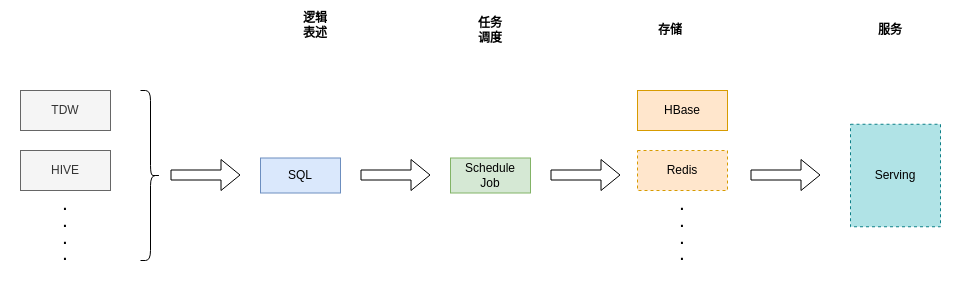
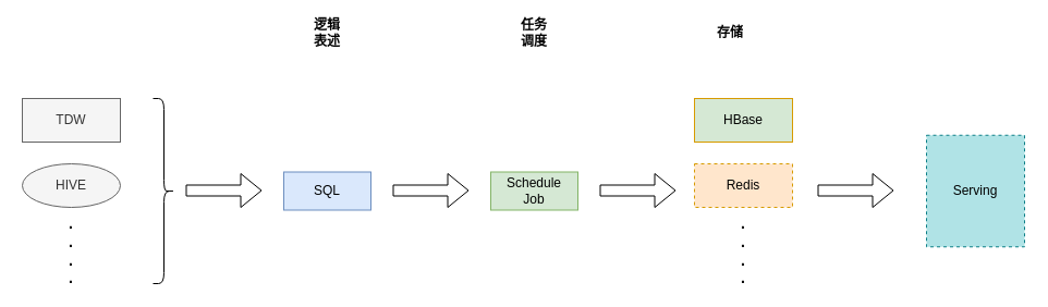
- <mxCell id="16" value="逻辑&lt;br&gt;表述" style="text;html=1;strokeColor=none;fillColor=none;align=center;verticalAlign=middle;whiteSpace=wrap;rounded=0;fontStyle=1" vertex="1" parent="1"><mxGeometry x="295" y="15" width="40" height="20" as="geometry" /></mxCell>
+ <mxCell id="16" value="逻辑&lt;br&gt;表述" style="text;html=1;strokeColor=none;fillColor=none;align=center;verticalAlign=middle;whiteSpace=wrap;rounded=0;fontStyle=1" vertex="1" parent="1"><mxGeometry x="280" y="20" width="40" height="20" as="geometry" /></mxCell>
- <mxCell id="19" value="服务" style="text;html=1;strokeColor=none;fillColor=none;align=center;verticalAlign=middle;whiteSpace=wrap;rounded=0;fontStyle=1" vertex="1" parent="1"><mxGeometry x="870" y="20" width="40" height="20" as="geometry" /></mxCell>
- <mxCell id="11" value="HBase" style="rounded=0;whiteSpace=wrap;html=1;fillColor=#ffe6cc;strokeColor=#d79b00;" vertex="1" parent="1"><mxGeometry x="637" y="90" width="90" height="40" as="geometry" /></mxCell>
+ <mxCell id="11" value="HBase" style="rounded=0;whiteSpace=wrap;html=1;fillColor=#d5e8d4;strokeColor=#d79b00;" vertex="1" parent="1"><mxGeometry x="637" y="90" width="90" height="40" as="geometry" /></mxCell>
- <mxCell id="3" value="HIVE" style="rounded=0;whiteSpace=wrap;html=1;fillColor=#f5f5f5;strokeColor=#666666;fontColor=#333333;" vertex="1" parent="1"><mxGeometry x="20" y="150" width="90" height="40" as="geometry" /></mxCell>
+ <mxCell id="3" value="HIVE" style="ellipse;whiteSpace=wrap;html=1;fillColor=#f5f5f5;strokeColor=#666666;fontColor=#333333;" vertex="1" parent="1"><mxGeometry x="20" y="150" width="90" height="40" as="geometry" /></mxCell>
